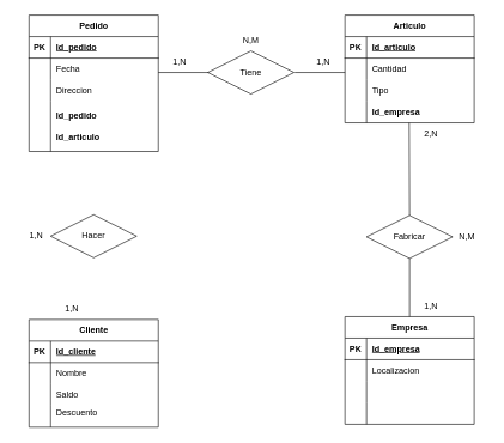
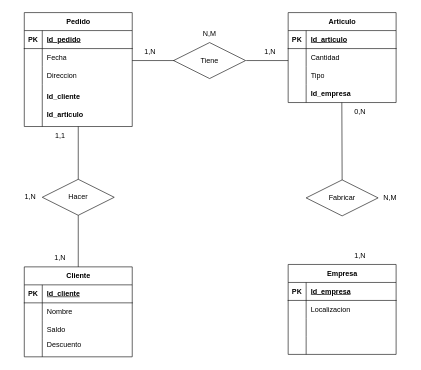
- <mxCell id="27" value="&lt;div&gt;&lt;b&gt;Id_pedido&lt;/b&gt;&lt;/div&gt;&lt;div&gt;&lt;br&gt;&lt;/div&gt;&lt;div&gt;&lt;b&gt;Id_articulo&lt;/b&gt;&lt;br&gt;&lt;/div&gt;" style="shape=partialRectangle;connectable=0;fillColor=none;top=0;left=0;bottom=0;right=0;align=left;spacingLeft=6;overflow=hidden;whiteSpace=wrap;html=1;" parent="25" vertex="1"><mxGeometry x="30" width="150" height="70" as="geometry"><mxRectangle width="150" height="70" as="alternateBounds" /></mxGeometry></mxCell>
+ <mxCell id="27" value="&lt;div&gt;&lt;b&gt;Id_cliente&lt;/b&gt;&lt;/div&gt;&lt;div&gt;&lt;br&gt;&lt;/div&gt;&lt;div&gt;&lt;b&gt;Id_articulo&lt;/b&gt;&lt;br&gt;&lt;/div&gt;" style="shape=partialRectangle;connectable=0;fillColor=none;top=0;left=0;bottom=0;right=0;align=left;spacingLeft=6;overflow=hidden;whiteSpace=wrap;html=1;" parent="25" vertex="1"><mxGeometry x="30" width="150" height="70" as="geometry"><mxRectangle width="150" height="70" as="alternateBounds" /></mxGeometry></mxCell>
- <mxCell id="67" value="2,N" style="text;html=1;strokeColor=none;fillColor=none;align=center;verticalAlign=middle;whiteSpace=wrap;rounded=0;" vertex="1" parent="1"><mxGeometry x="570" y="170" width="60" height="30" as="geometry" /></mxCell>
+ <mxCell id="67" value="0,N" style="text;html=1;strokeColor=none;fillColor=none;align=center;verticalAlign=middle;whiteSpace=wrap;rounded=0;" vertex="1" parent="1"><mxGeometry x="570" y="170" width="60" height="30" as="geometry" /></mxCell>
+ <mxCell id="63" value="1,1" style="text;html=1;strokeColor=none;fillColor=none;align=center;verticalAlign=middle;whiteSpace=wrap;rounded=0;" vertex="1" parent="1"><mxGeometry x="70" y="210" width="60" height="30" as="geometry" /></mxCell>
+ <mxCell id="57" value="" style="endArrow=none;html=1;rounded=0;exitX=0.5;exitY=1;exitDx=0;exitDy=0;entryX=0.5;entryY=0;entryDx=0;entryDy=0;" parent="1" source="15" target="56" edge="1"><mxGeometry relative="1" as="geometry"><mxPoint x="240" y="240" as="sourcePoint" /><mxPoint x="400" y="240" as="targetPoint" /></mxGeometry></mxCell>
+ <mxCell id="58" value="" style="endArrow=none;html=1;rounded=0;exitX=0.5;exitY=1;exitDx=0;exitDy=0;entryX=0.5;entryY=0;entryDx=0;entryDy=0;" parent="1" target="2" edge="1" source="56"><mxGeometry relative="1" as="geometry"><mxPoint x="129.5" y="300" as="sourcePoint" /><mxPoint x="129.5" y="370" as="targetPoint" /></mxGeometry></mxCell>
- <mxCell id="61" value="" style="endArrow=none;html=1;rounded=0;exitX=0.5;exitY=1;exitDx=0;exitDy=0;entryX=0.5;entryY=0;entryDx=0;entryDy=0;" parent="1" target="41" edge="1" source="54"><mxGeometry relative="1" as="geometry"><mxPoint x="569.5" y="300" as="sourcePoint" /><mxPoint x="569.5" y="370" as="targetPoint" /><Array as="points" /></mxGeometry></mxCell>
